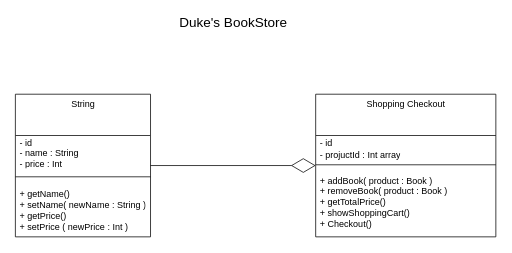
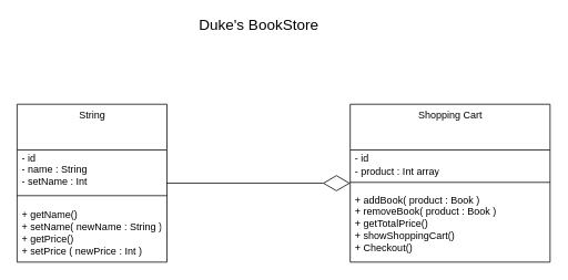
- <mxCell id="8" value="Shopping Checkout" style="swimlane;fontStyle=0;align=center;verticalAlign=top;childLayout=stackLayout;horizontal=1;startSize=55;horizontalStack=0;resizeParent=1;resizeParentMax=0;resizeLast=0;collapsible=0;marginBottom=0;html=1;" vertex="1" parent="1"><mxGeometry x="420" y="125" width="240" height="190" as="geometry" /></mxCell>
+ <mxCell id="8" value="Shopping Cart" style="swimlane;fontStyle=0;align=center;verticalAlign=top;childLayout=stackLayout;horizontal=1;startSize=55;horizontalStack=0;resizeParent=1;resizeParentMax=0;resizeLast=0;collapsible=0;marginBottom=0;html=1;" vertex="1" parent="1"><mxGeometry x="420" y="125" width="240" height="190" as="geometry" /></mxCell>
- <mxCell id="9" value="- id&lt;br&gt;- projuctId : Int array" style="text;html=1;strokeColor=none;fillColor=none;align=left;verticalAlign=middle;spacingLeft=4;spacingRight=4;overflow=hidden;rotatable=0;points=[[0,0.5],[1,0.5]];portConstraint=eastwest;" vertex="1" parent="8"><mxGeometry y="55" width="240" height="35" as="geometry" /></mxCell>
+ <mxCell id="9" value="- id&lt;br&gt;- product : Int array" style="text;html=1;strokeColor=none;fillColor=none;align=left;verticalAlign=middle;spacingLeft=4;spacingRight=4;overflow=hidden;rotatable=0;points=[[0,0.5],[1,0.5]];portConstraint=eastwest;" vertex="1" parent="8"><mxGeometry y="55" width="240" height="35" as="geometry" /></mxCell>
- <mxCell id="4" value="- id&lt;br&gt;- name : String&lt;br&gt;- price : Int" style="text;html=1;strokeColor=none;fillColor=none;align=left;verticalAlign=middle;spacingLeft=4;spacingRight=4;overflow=hidden;rotatable=0;points=[[0,0.5],[1,0.5]];portConstraint=eastwest;" vertex="1" parent="3"><mxGeometry y="55" width="180" height="45" as="geometry" /></mxCell>
+ <mxCell id="4" value="- id&lt;br&gt;- name : String&lt;br&gt;- setName : Int" style="text;html=1;strokeColor=none;fillColor=none;align=left;verticalAlign=middle;spacingLeft=4;spacingRight=4;overflow=hidden;rotatable=0;points=[[0,0.5],[1,0.5]];portConstraint=eastwest;" vertex="1" parent="3"><mxGeometry y="55" width="180" height="45" as="geometry" /></mxCell>
